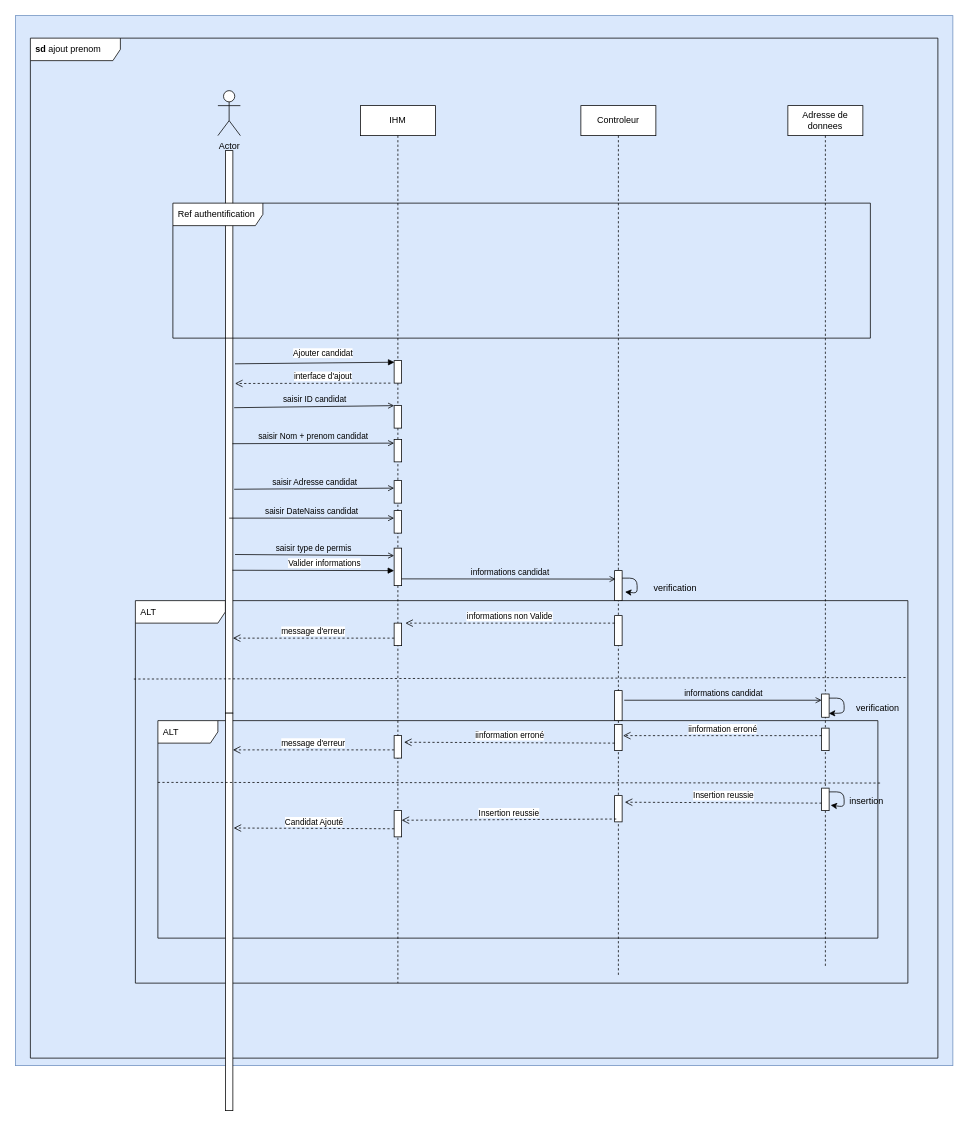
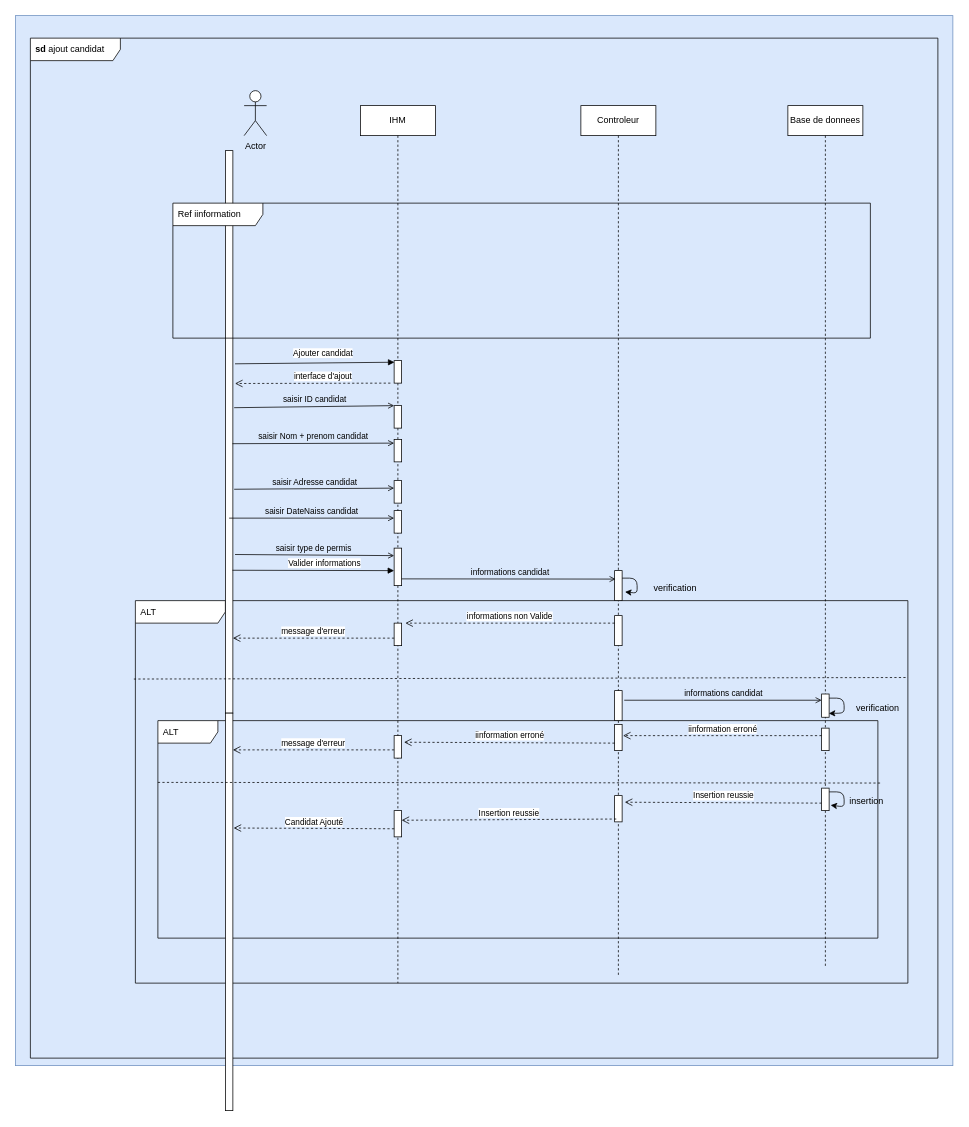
- <mxCell id="4" value="&lt;b&gt;sd &lt;/b&gt;ajout prenom" style="shape=umlFrame;whiteSpace=wrap;html=1;width=120;height=30;boundedLbl=1;verticalAlign=middle;align=left;spacingLeft=5;" vertex="1" parent="1"><mxGeometry x="40" y="50" width="1210" height="1360" as="geometry" /></mxCell>
+ <mxCell id="4" value="&lt;b&gt;sd &lt;/b&gt;ajout candidat" style="shape=umlFrame;whiteSpace=wrap;html=1;width=120;height=30;boundedLbl=1;verticalAlign=middle;align=left;spacingLeft=5;" vertex="1" parent="1"><mxGeometry x="40" y="50" width="1210" height="1360" as="geometry" /></mxCell>
- <mxCell id="6" value="Actor" style="shape=umlActor;verticalLabelPosition=bottom;verticalAlign=top;html=1;outlineConnect=0;" vertex="1" parent="1"><mxGeometry x="290" y="120" width="30" height="60" as="geometry" /></mxCell>
+ <mxCell id="6" value="Actor" style="shape=umlActor;verticalLabelPosition=bottom;verticalAlign=top;html=1;outlineConnect=0;" vertex="1" parent="1"><mxGeometry x="325" y="120" width="30" height="60" as="geometry" /></mxCell>
- <mxCell id="25" value="Adresse de donnees" style="shape=umlLifeline;perimeter=lifelinePerimeter;whiteSpace=wrap;html=1;container=1;collapsible=0;recursiveResize=0;outlineConnect=0;" vertex="1" parent="1"><mxGeometry x="1050" y="140" width="100" height="1150" as="geometry" /></mxCell>
+ <mxCell id="25" value="Base de donnees" style="shape=umlLifeline;perimeter=lifelinePerimeter;whiteSpace=wrap;html=1;container=1;collapsible=0;recursiveResize=0;outlineConnect=0;" vertex="1" parent="1"><mxGeometry x="1050" y="140" width="100" height="1150" as="geometry" /></mxCell>
- <mxCell id="57" value="Ref authentification" style="shape=umlFrame;whiteSpace=wrap;html=1;width=120;height=30;boundedLbl=1;verticalAlign=middle;align=left;spacingLeft=5;" vertex="1" parent="1"><mxGeometry x="230" y="270" width="930" height="180" as="geometry" /></mxCell>
+ <mxCell id="57" value="Ref iinformation" style="shape=umlFrame;whiteSpace=wrap;html=1;width=120;height=30;boundedLbl=1;verticalAlign=middle;align=left;spacingLeft=5;" vertex="1" parent="1"><mxGeometry x="230" y="270" width="930" height="180" as="geometry" /></mxCell>
